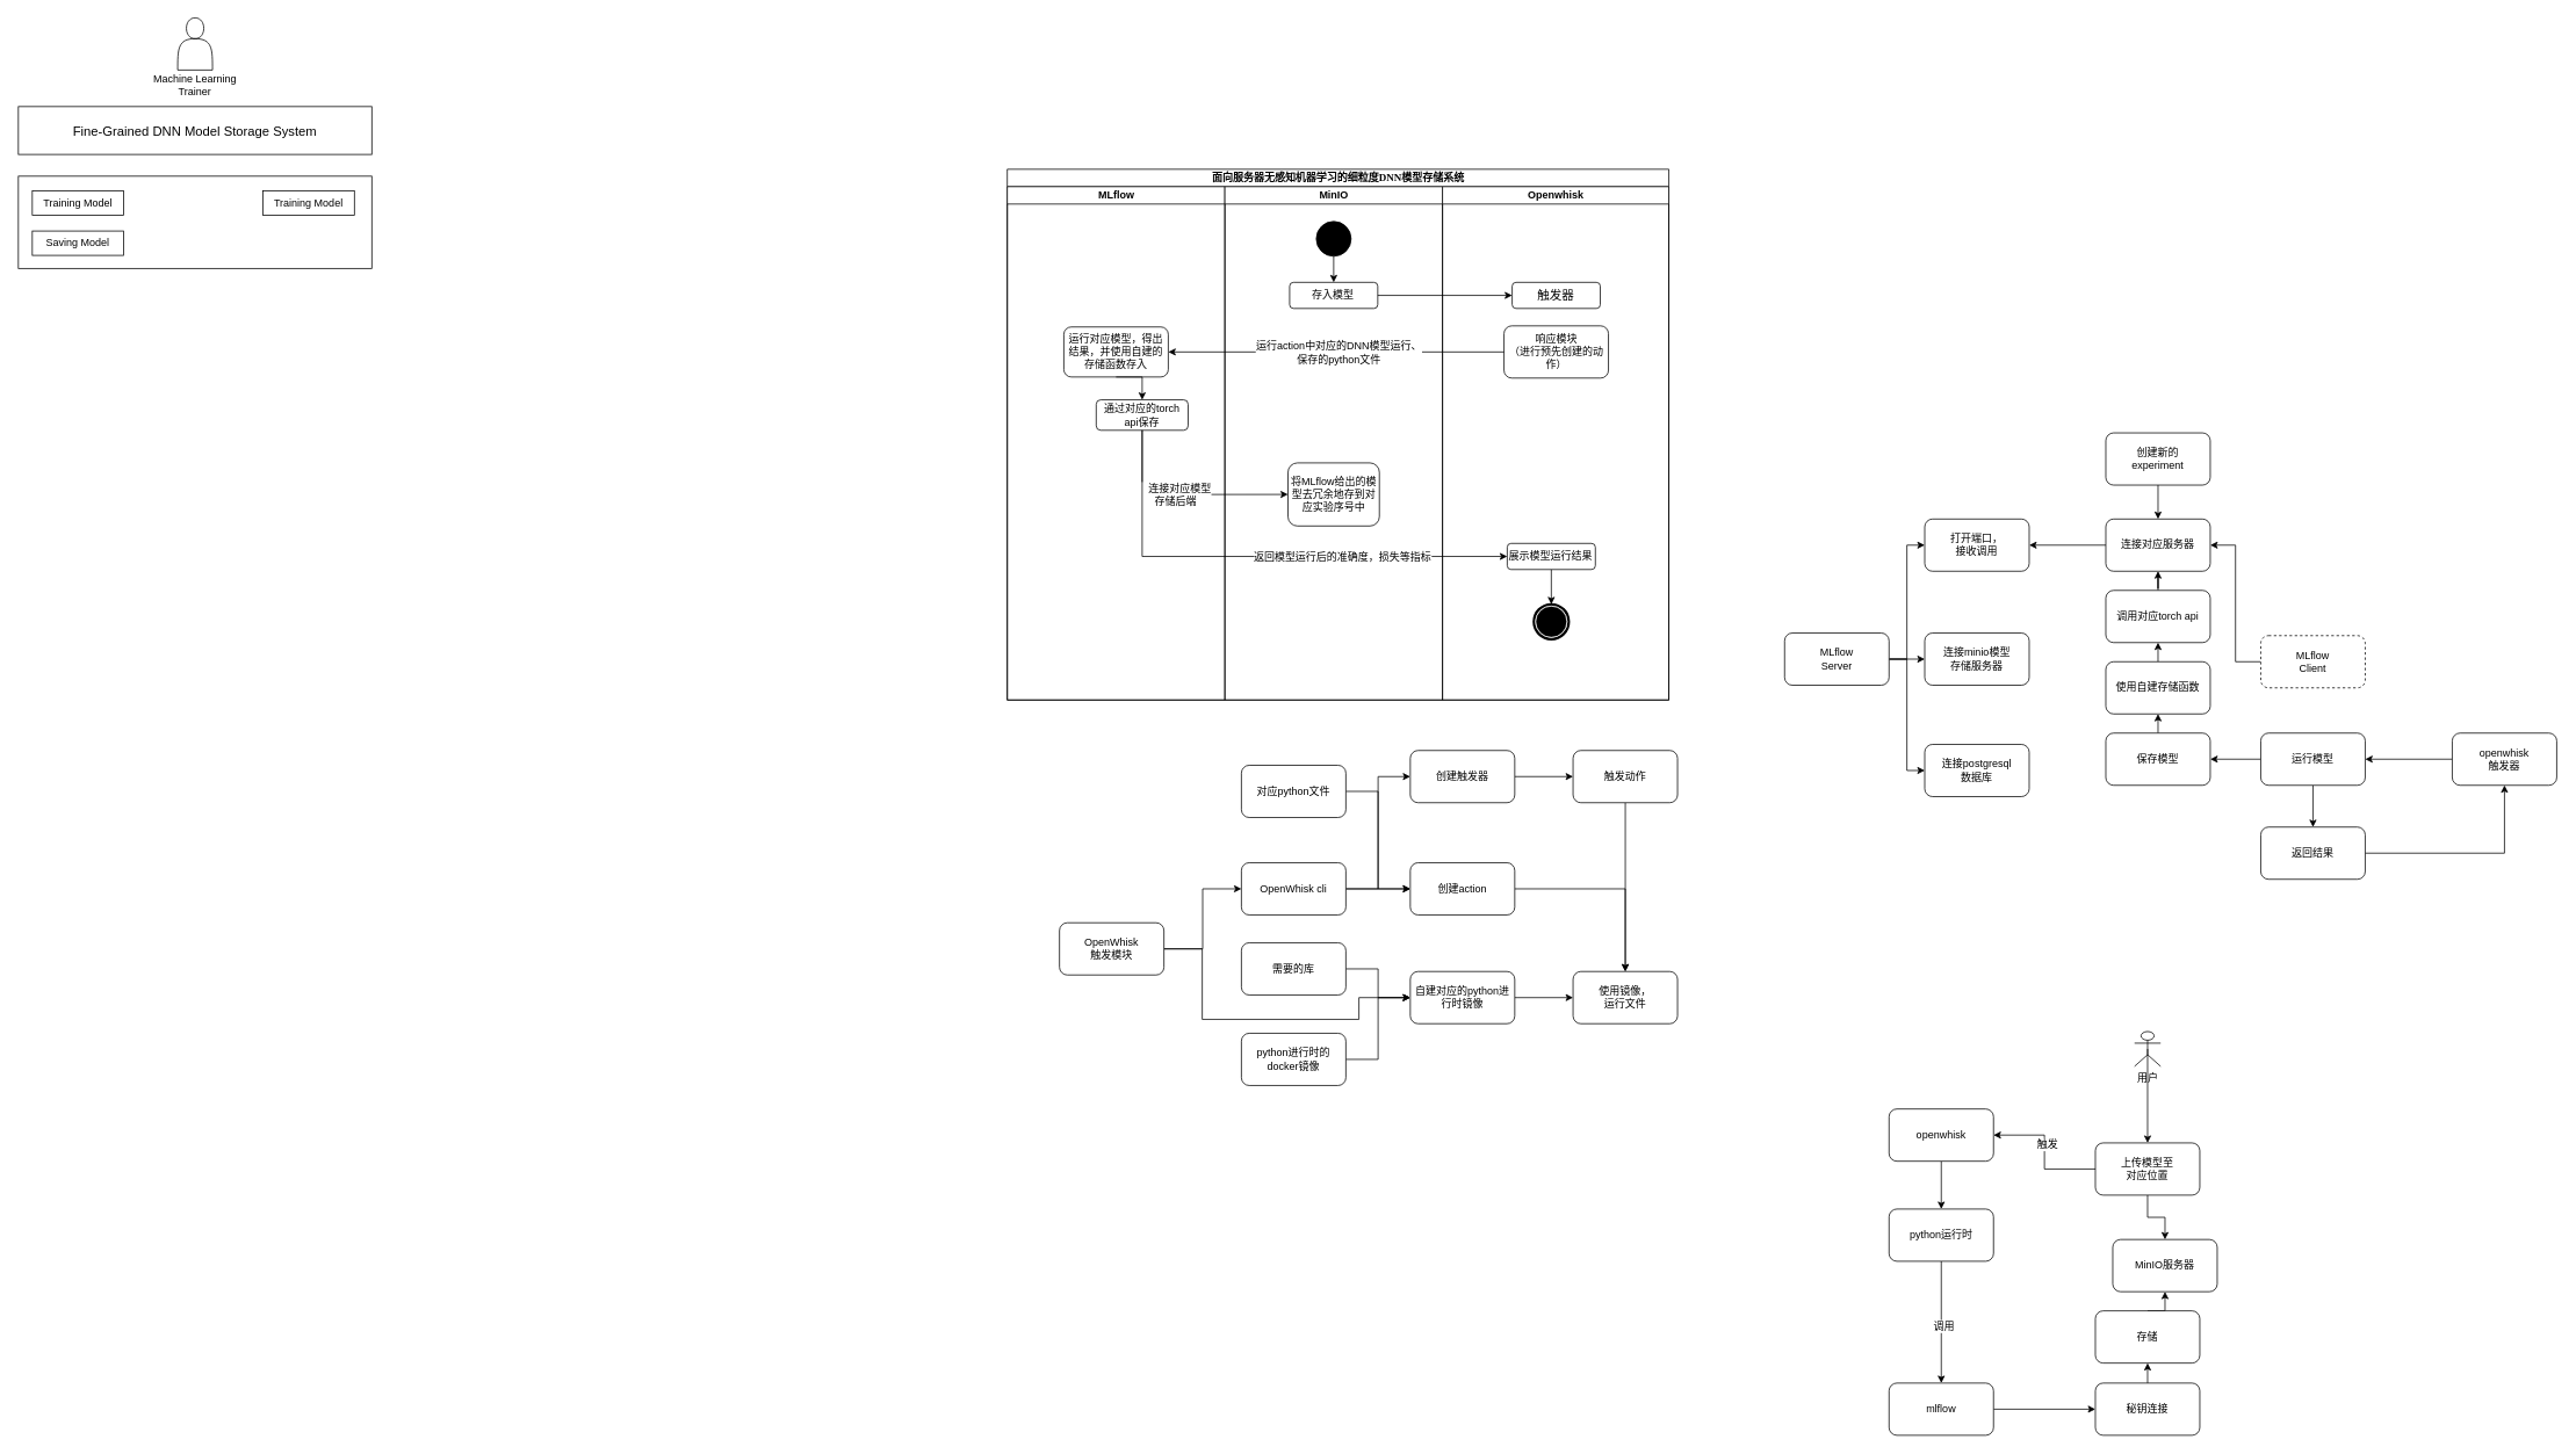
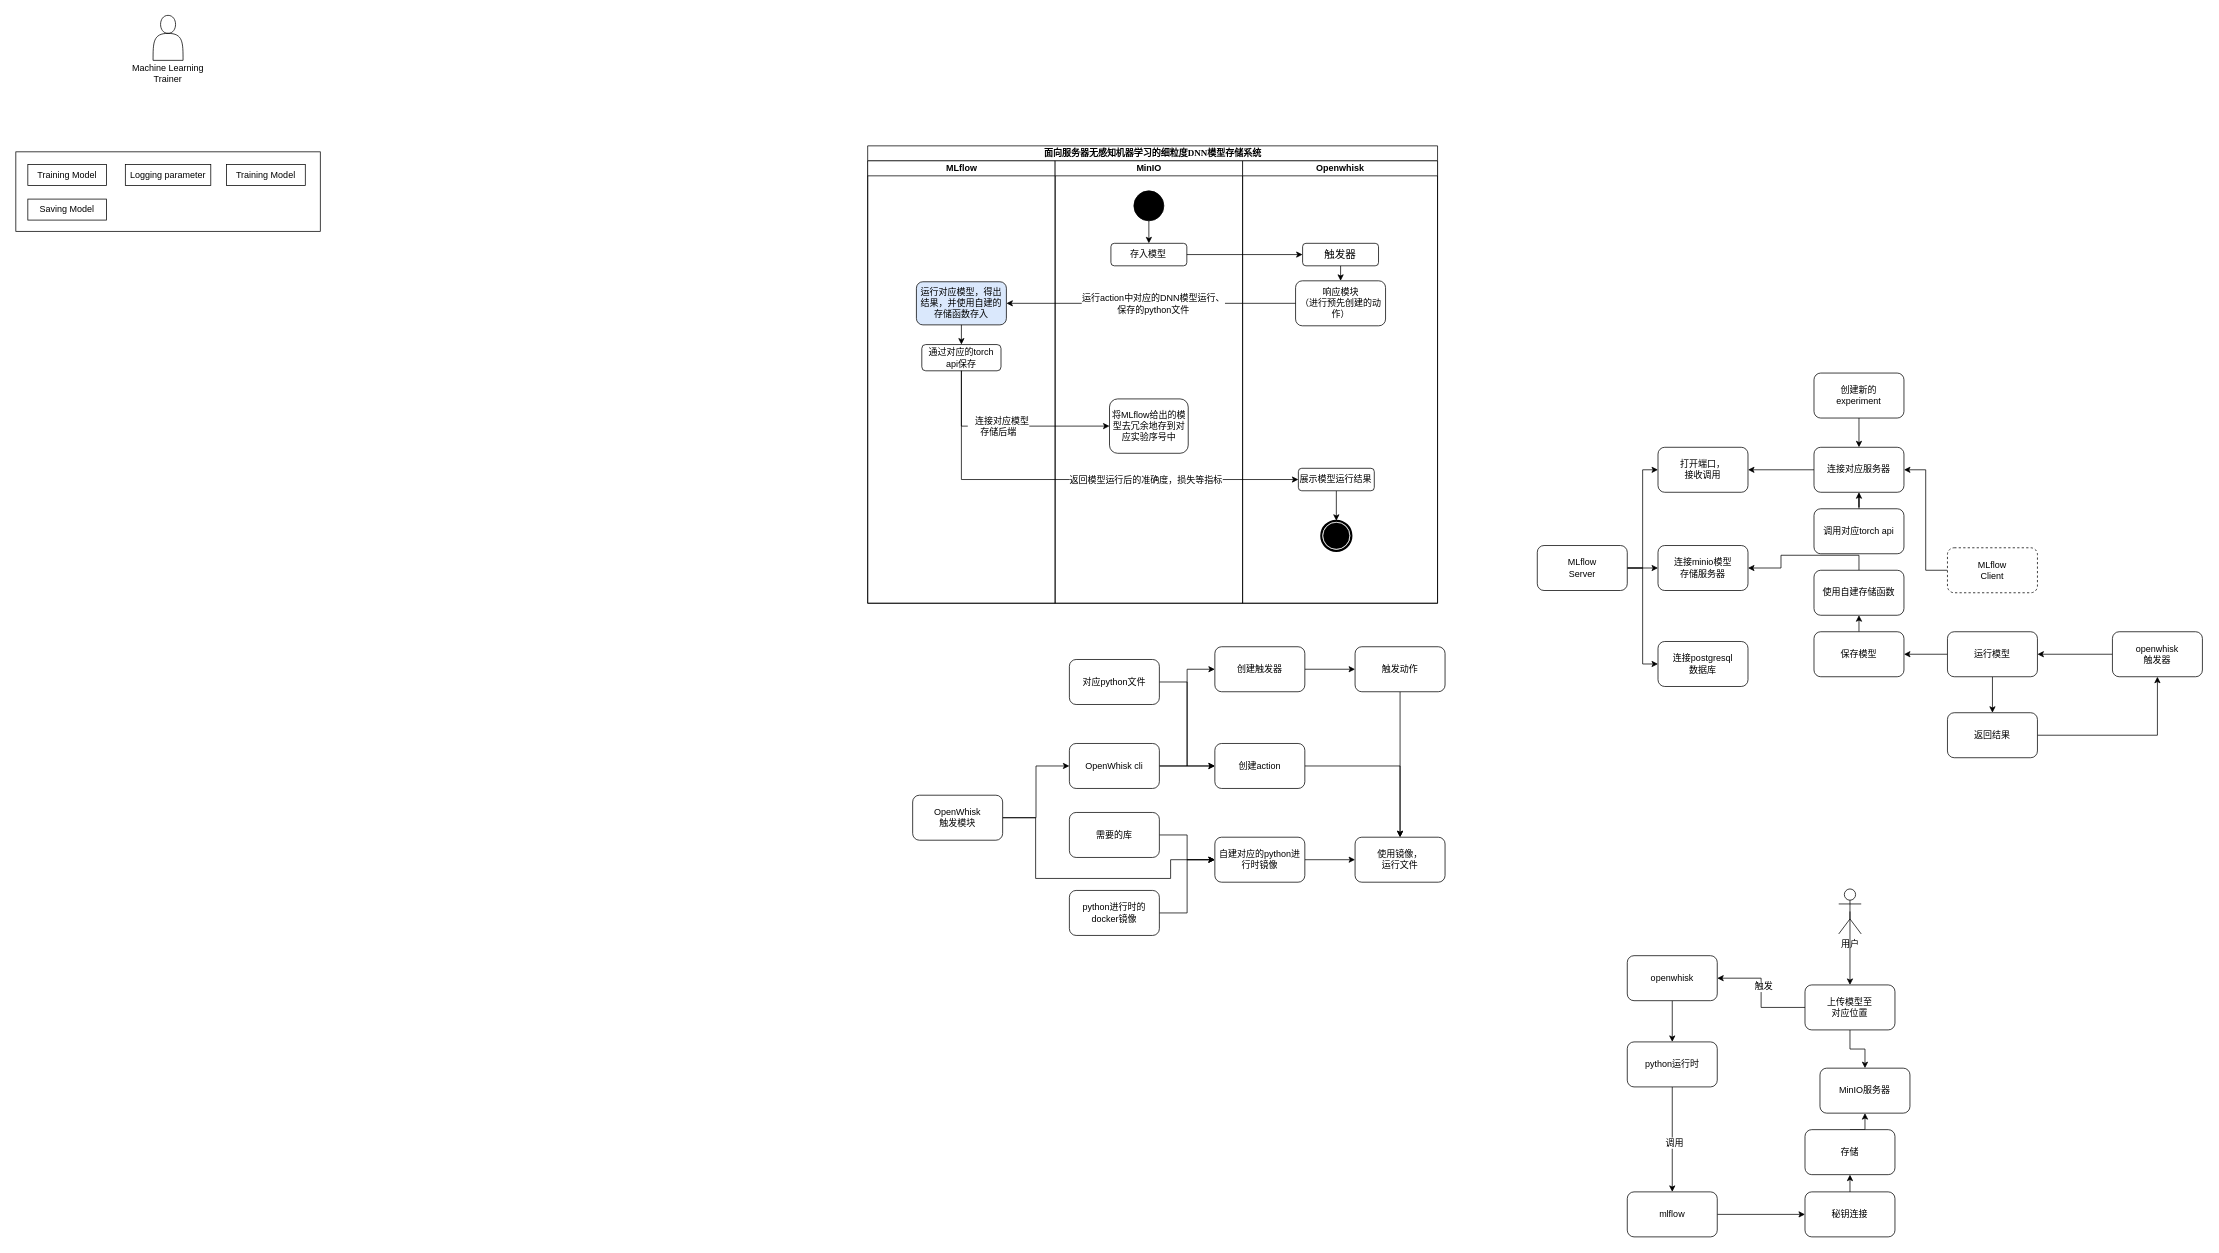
- <mxCell id="93" value="&lt;font style=&quot;font-size: 15px;&quot;&gt;Fine-Grained DNN Model Storage System&lt;/font&gt;" style="rounded=0;whiteSpace=wrap;html=1;" vertex="1" parent="1"><mxGeometry x="20" y="122" width="406" height="55" as="geometry" /></mxCell>
+ <mxCell id="96" value="Logging parameter" style="rounded=0;whiteSpace=wrap;html=1;" vertex="1" parent="1"><mxGeometry x="166" y="219" width="114" height="28" as="geometry" /></mxCell>
+ <mxCell id="14" value="" style="edgeStyle=orthogonalEdgeStyle;rounded=0;orthogonalLoop=1;jettySize=auto;html=1;" parent="12" source="15" target="16" edge="1"><mxGeometry relative="1" as="geometry" /></mxCell>
- <mxCell id="4" value="运行对应模型，得出结果，并使用自建的存储函数存入" style="rounded=1;whiteSpace=wrap;html=1;" parent="3" vertex="1"><mxGeometry x="65" y="161.25" width="120" height="57.5" as="geometry" /></mxCell>
+ <mxCell id="4" value="运行对应模型，得出结果，并使用自建的存储函数存入" style="rounded=1;whiteSpace=wrap;html=1;fillColor=#dae8fc;" parent="3" vertex="1"><mxGeometry x="65" y="161.25" width="120" height="57.5" as="geometry" /></mxCell>
- <mxCell id="5" value="通过对应的torch api保存" style="rounded=1;whiteSpace=wrap;html=1;" parent="3" vertex="1"><mxGeometry x="102.19" y="245" width="105.62" height="35" as="geometry" /></mxCell>
+ <mxCell id="5" value="通过对应的torch api保存" style="rounded=1;whiteSpace=wrap;html=1;" parent="3" vertex="1"><mxGeometry x="72.19" y="245" width="105.62" height="35" as="geometry" /></mxCell>
- <mxCell id="62" style="edgeStyle=orthogonalEdgeStyle;rounded=0;orthogonalLoop=1;jettySize=auto;html=1;exitX=0.5;exitY=0;exitDx=0;exitDy=0;entryX=0.5;entryY=1;entryDx=0;entryDy=0;fontFamily=Helvetica;fontSize=12;fontColor=default;" parent="1" source="63" target="65" edge="1"><mxGeometry relative="1" as="geometry" /></mxCell>
+ <mxCell id="62" style="edgeStyle=orthogonalEdgeStyle;rounded=0;orthogonalLoop=1;jettySize=auto;html=1;exitX=0.5;exitY=0;exitDx=0;exitDy=0;fontFamily=Helvetica;fontSize=12;fontColor=default;" parent="1" source="63" target="54" edge="1"><mxGeometry relative="1" as="geometry" /></mxCell>
- <mxCell id="79" value="用户" style="shape=umlActor;verticalLabelPosition=bottom;verticalAlign=top;html=1;outlineConnect=0;rounded=1;strokeColor=default;align=center;fontFamily=Helvetica;fontSize=12;fontColor=default;fillColor=default;" parent="1" vertex="1"><mxGeometry x="2451" y="1185" width="30" height="40" as="geometry" /></mxCell>
+ <mxCell id="79" value="用户" style="shape=umlActor;verticalLabelPosition=bottom;verticalAlign=top;html=1;outlineConnect=0;rounded=1;strokeColor=default;align=center;fontFamily=Helvetica;fontSize=12;fontColor=default;fillColor=default;" parent="1" vertex="1"><mxGeometry x="2451" y="1185" width="30" height="60" as="geometry" /></mxCell>
